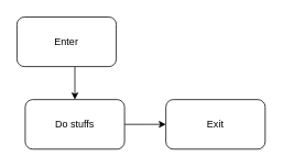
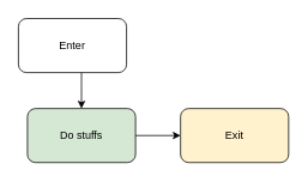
- <mxCell id="5" value="Do stuffs" style="rounded=1;whiteSpace=wrap;html=1;" vertex="1" parent="1"><mxGeometry x="30" y="120" width="120" height="60" as="geometry" /></mxCell>
+ <mxCell id="5" value="Do stuffs" style="rounded=1;whiteSpace=wrap;html=1;fillColor=#d5e8d4;" vertex="1" parent="1"><mxGeometry x="30" y="120" width="120" height="60" as="geometry" /></mxCell>
- <mxCell id="6" value="Exit" style="rounded=1;whiteSpace=wrap;html=1;" vertex="1" parent="1"><mxGeometry x="200" y="120" width="120" height="60" as="geometry" /></mxCell>
+ <mxCell id="6" value="Exit" style="rounded=1;whiteSpace=wrap;html=1;fillColor=#fff2cc;" vertex="1" parent="1"><mxGeometry x="200" y="120" width="120" height="60" as="geometry" /></mxCell>
